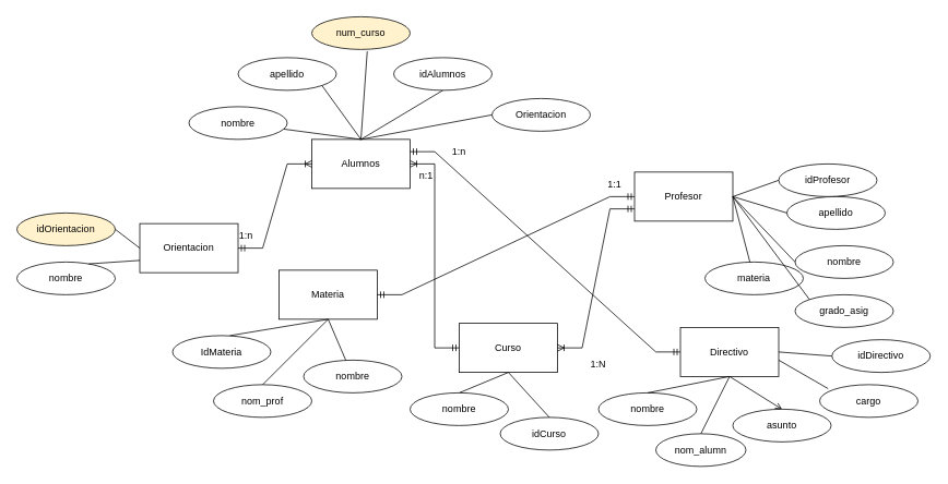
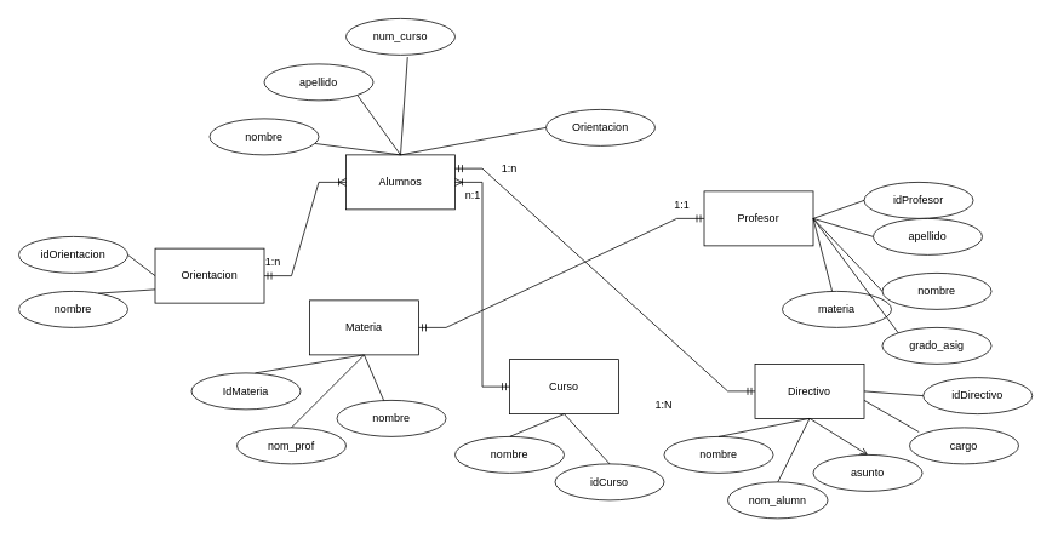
- <mxCell id="33" value="num_curso" style="ellipse;whiteSpace=wrap;html=1;fillColor=#fff2cc;" parent="1" vertex="1"><mxGeometry x="380" y="20" width="120" height="40" as="geometry" /></mxCell>
+ <mxCell id="33" value="num_curso" style="ellipse;whiteSpace=wrap;html=1;" parent="1" vertex="1"><mxGeometry x="380" y="20" width="120" height="40" as="geometry" /></mxCell>
- <mxCell id="14" value="&lt;font style=&quot;vertical-align: inherit;&quot;&gt;&lt;font style=&quot;vertical-align: inherit;&quot;&gt;idAlumnos&lt;/font&gt;&lt;/font&gt;" style="ellipse;whiteSpace=wrap;html=1;" parent="1" vertex="1"><mxGeometry x="480" y="70" width="120" height="40" as="geometry" /></mxCell>
- <mxCell id="31" value="" style="endArrow=none;html=1;rounded=0;entryX=0.5;entryY=0;entryDx=0;entryDy=0;exitX=0.5;exitY=1;exitDx=0;exitDy=0;" parent="1" source="14" target="2" edge="1"><mxGeometry relative="1" as="geometry"><mxPoint x="690" y="390" as="sourcePoint" /><mxPoint x="850" y="390" as="targetPoint" /></mxGeometry></mxCell>
- <mxCell id="49" value="&lt;font style=&quot;vertical-align: inherit;&quot;&gt;&lt;font style=&quot;vertical-align: inherit;&quot;&gt;idOrientacion&lt;/font&gt;&lt;/font&gt;" style="ellipse;whiteSpace=wrap;html=1;fillColor=#fff2cc;" vertex="1" parent="1"><mxGeometry x="20" y="260" width="120" height="40" as="geometry" /></mxCell>
+ <mxCell id="49" value="&lt;font style=&quot;vertical-align: inherit;&quot;&gt;&lt;font style=&quot;vertical-align: inherit;&quot;&gt;idOrientacion&lt;/font&gt;&lt;/font&gt;" style="ellipse;whiteSpace=wrap;html=1;" vertex="1" parent="1"><mxGeometry x="20" y="260" width="120" height="40" as="geometry" /></mxCell>
- <mxCell id="38" value="" style="edgeStyle=entityRelationEdgeStyle;fontSize=12;html=1;endArrow=ERoneToMany;startArrow=ERmandOne;rounded=0;entryX=1;entryY=0.5;entryDx=0;entryDy=0;exitX=0;exitY=0.75;exitDx=0;exitDy=0;" parent="1" source="3" target="10" edge="1"><mxGeometry width="100" height="100" relative="1" as="geometry"><mxPoint x="670" y="260" as="sourcePoint" /><mxPoint x="770" y="340" as="targetPoint" /><Array as="points"><mxPoint x="750" y="390" /></Array></mxGeometry></mxCell>
